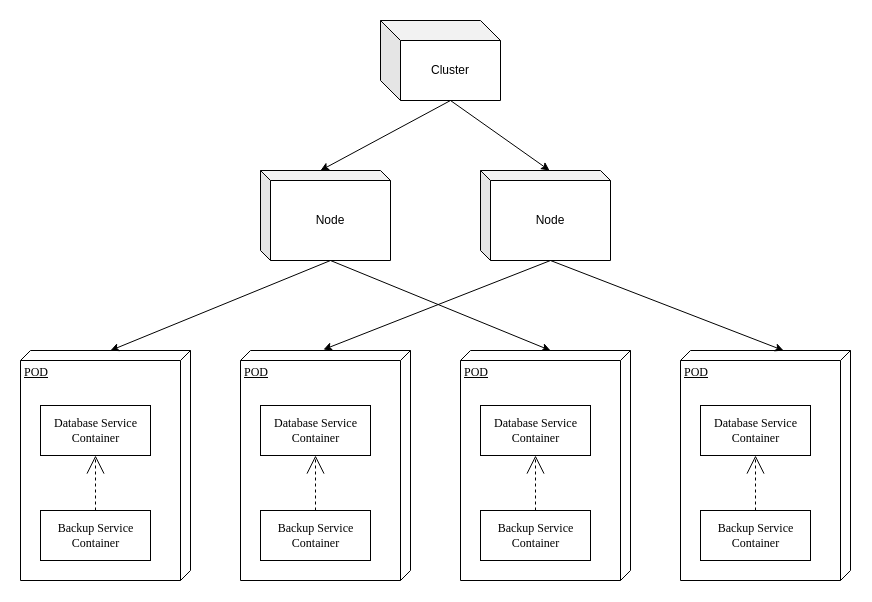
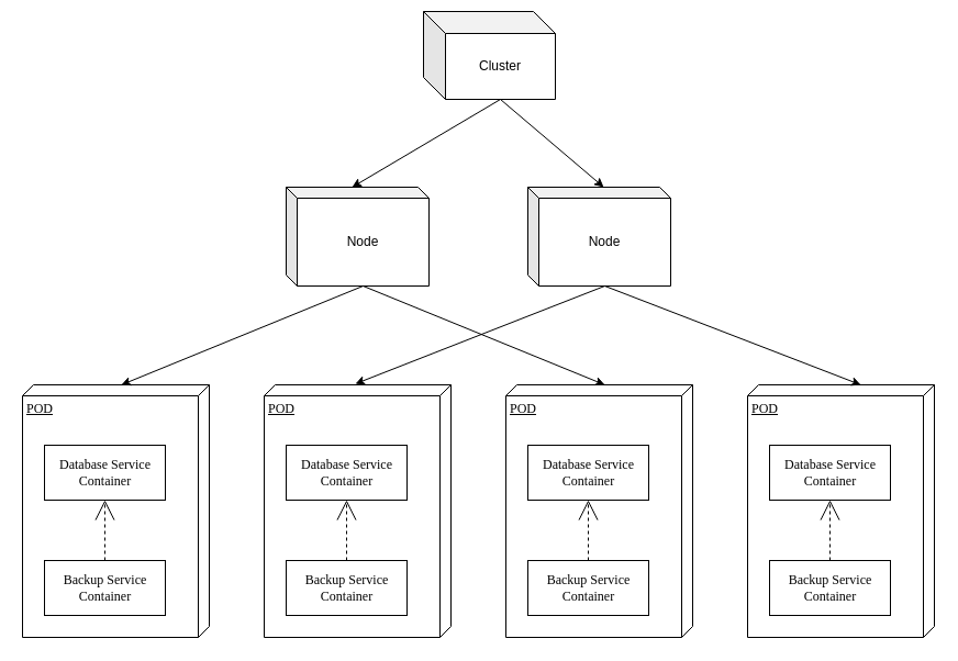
- <mxCell id="26" value="Cluster" style="shape=cube;whiteSpace=wrap;html=1;boundedLbl=1;backgroundOutline=1;darkOpacity=0.05;darkOpacity2=0.1;" vertex="1" parent="1"><mxGeometry x="380" y="20" width="120" height="80" as="geometry" /></mxCell>
+ <mxCell id="26" value="Cluster" style="shape=cube;whiteSpace=wrap;html=1;boundedLbl=1;backgroundOutline=1;darkOpacity=0.05;darkOpacity2=0.1;" vertex="1" parent="1"><mxGeometry x="385" y="10" width="120" height="80" as="geometry" /></mxCell>
